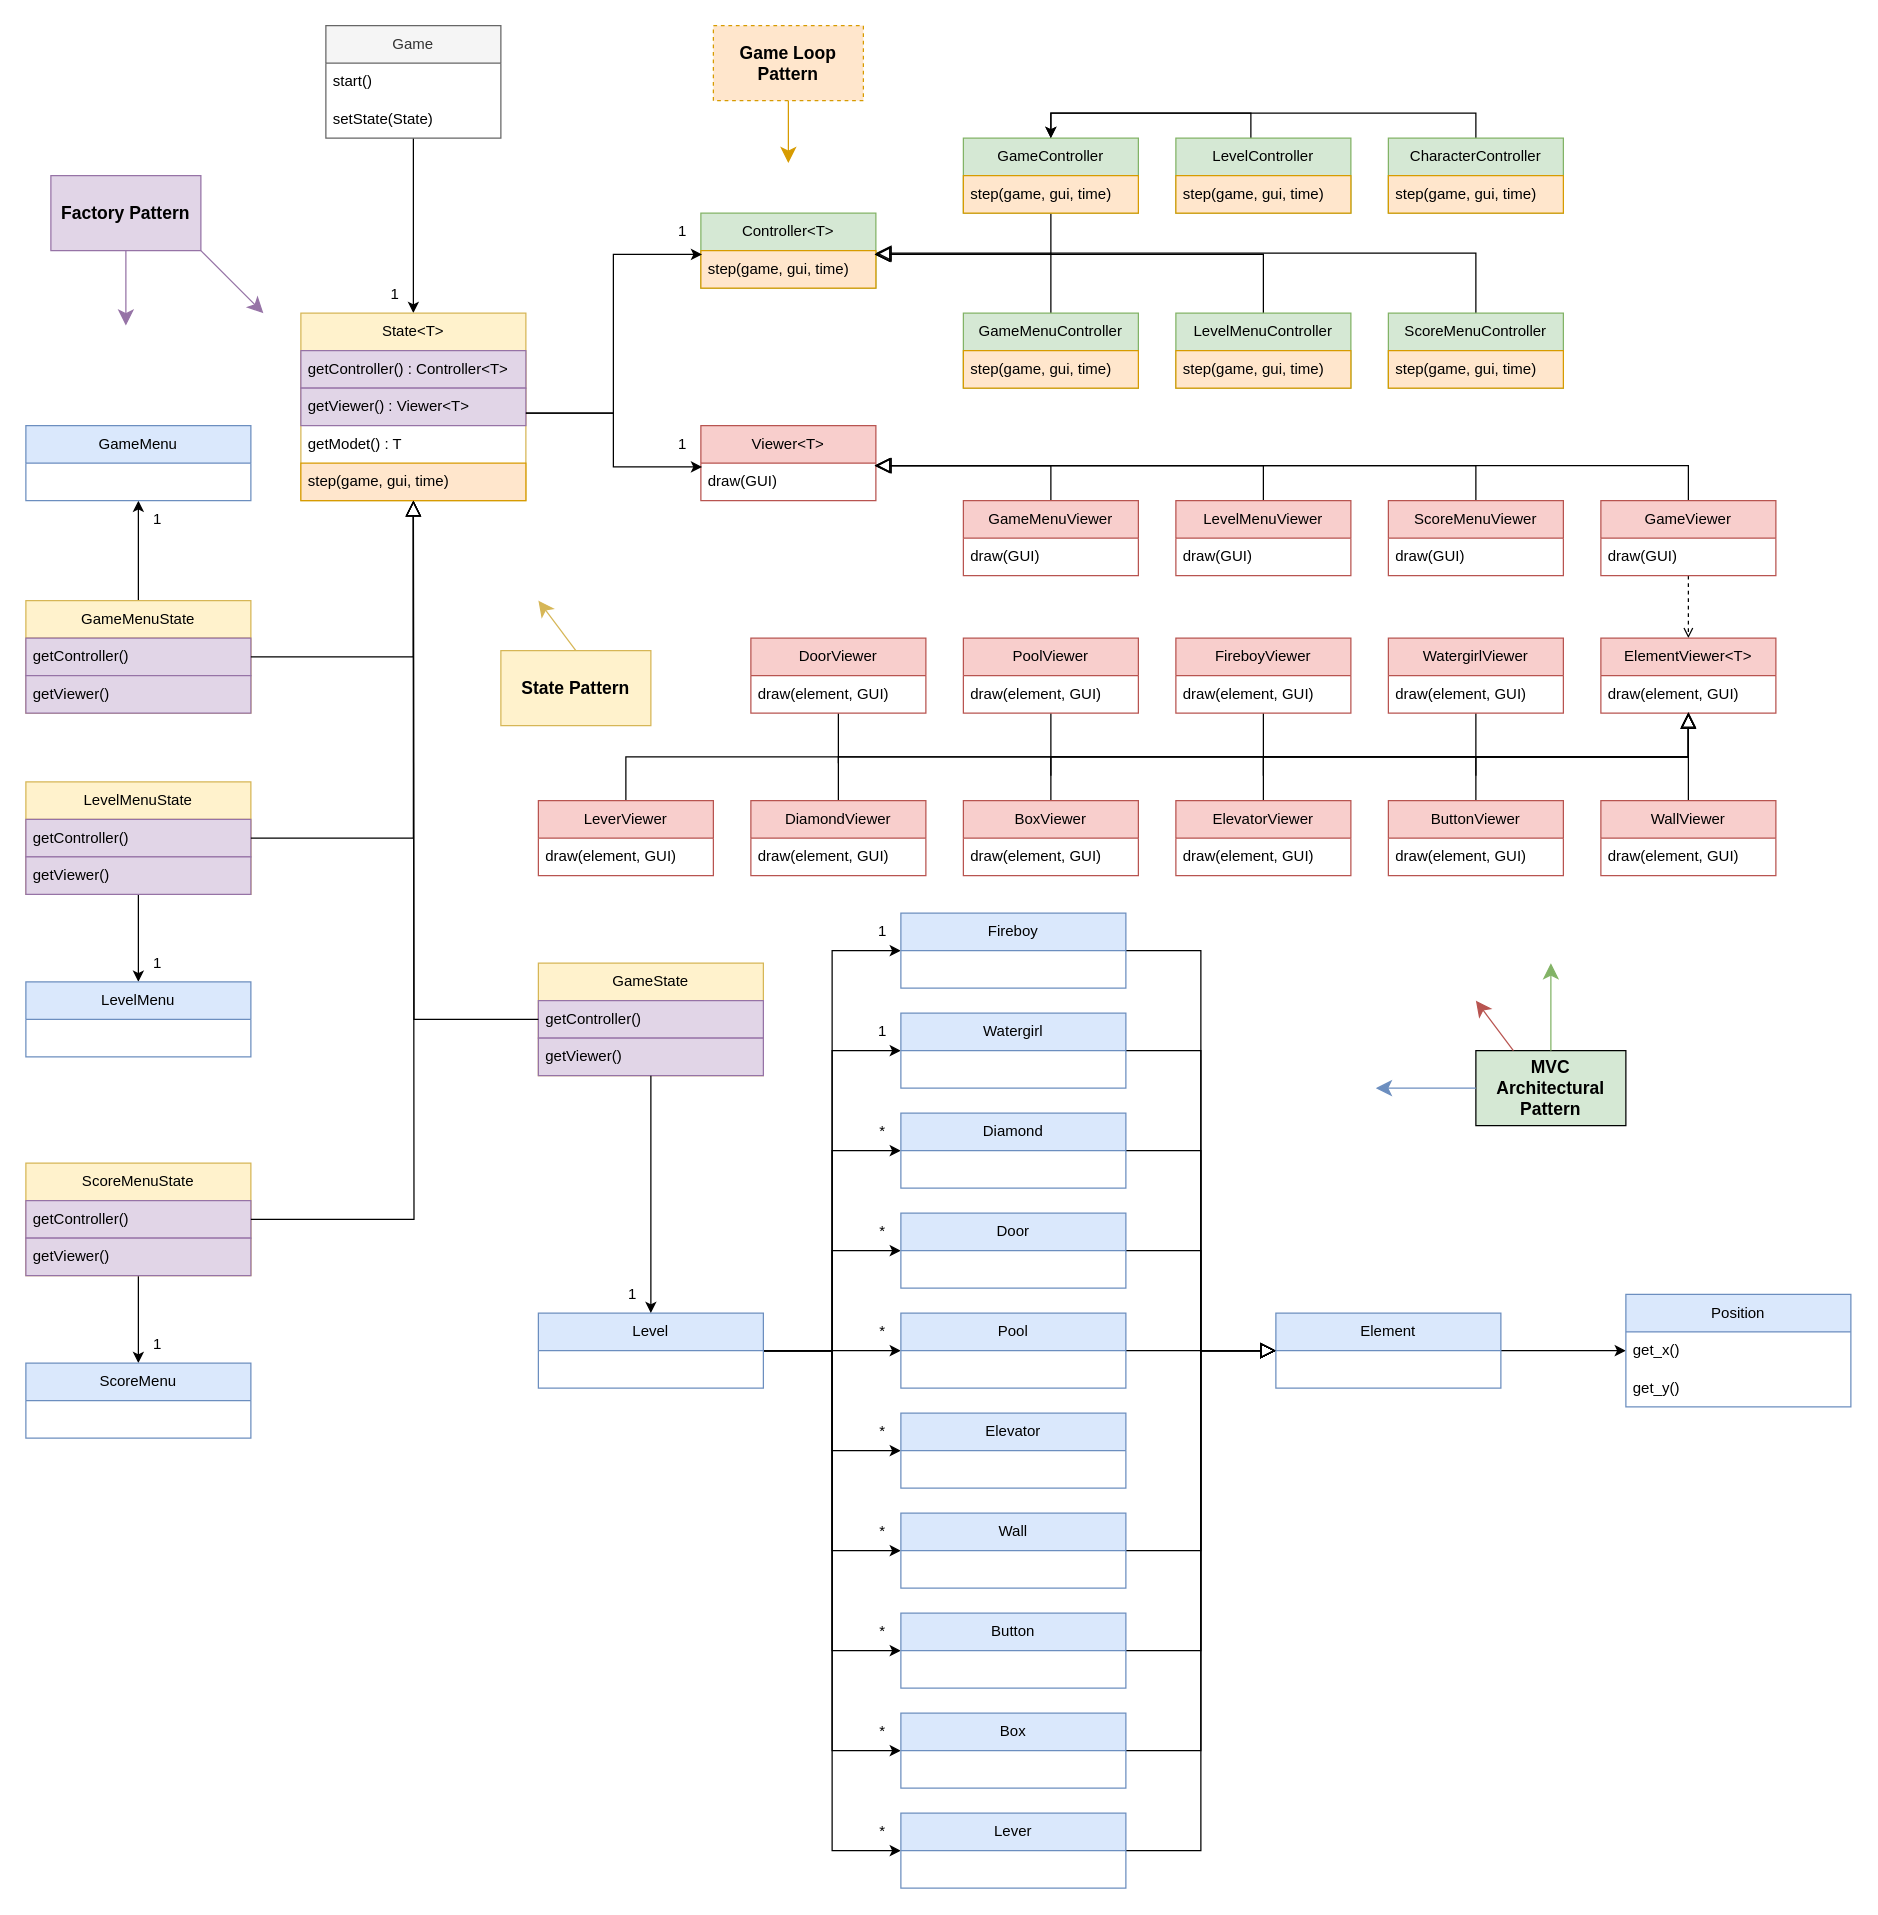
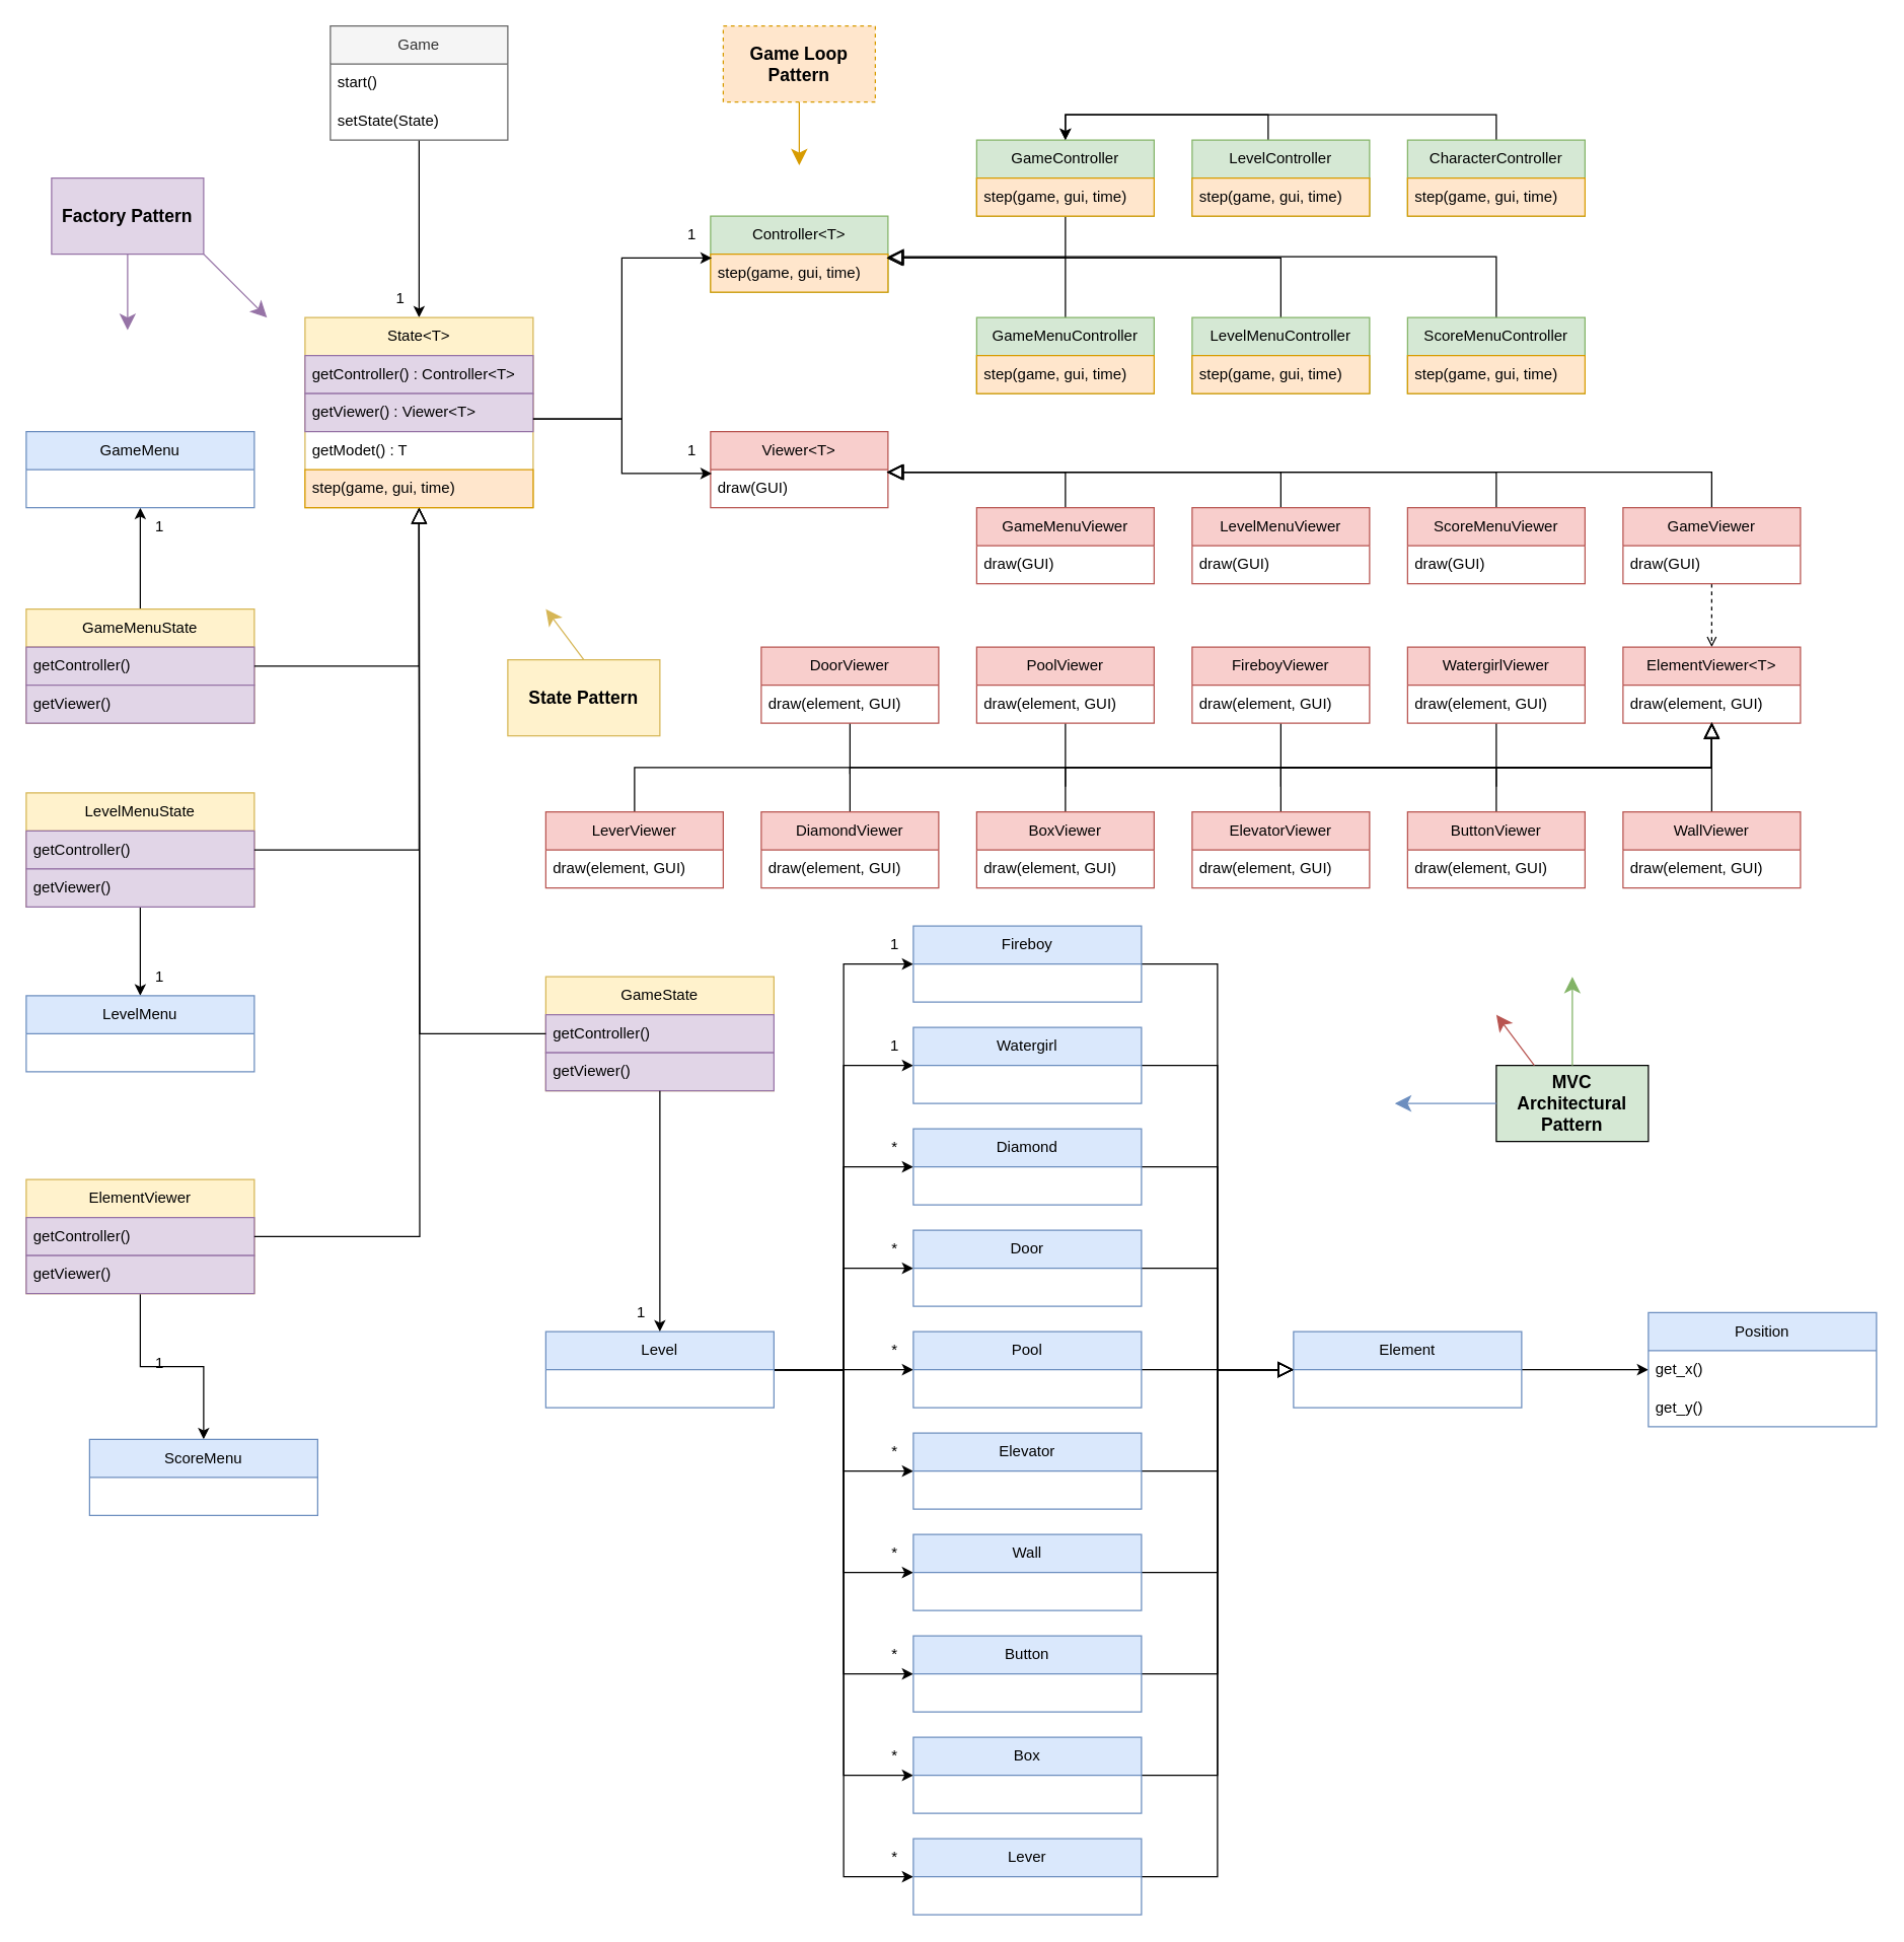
- <mxCell id="78" value="ScoreMenuState" style="swimlane;fontStyle=0;childLayout=stackLayout;horizontal=1;startSize=30;horizontalStack=0;resizeParent=1;resizeParentMax=0;resizeLast=0;collapsible=1;marginBottom=0;whiteSpace=wrap;html=1;fillColor=#fff2cc;strokeColor=#d6b656;" parent="1" vertex="1"><mxGeometry x="20" y="930" width="180" height="90" as="geometry" /></mxCell>
+ <mxCell id="78" value="ElementViewer" style="swimlane;fontStyle=0;childLayout=stackLayout;horizontal=1;startSize=30;horizontalStack=0;resizeParent=1;resizeParentMax=0;resizeLast=0;collapsible=1;marginBottom=0;whiteSpace=wrap;html=1;fillColor=#fff2cc;strokeColor=#d6b656;" parent="1" vertex="1"><mxGeometry x="20" y="930" width="180" height="90" as="geometry" /></mxCell>
- <mxCell id="96" value="ScoreMenu" style="swimlane;fontStyle=0;childLayout=stackLayout;horizontal=1;startSize=30;horizontalStack=0;resizeParent=1;resizeParentMax=0;resizeLast=0;collapsible=1;marginBottom=0;whiteSpace=wrap;html=1;fillColor=#dae8fc;strokeColor=#6c8ebf;" parent="1" vertex="1"><mxGeometry x="20" y="1090" width="180" height="60" as="geometry" /></mxCell>
+ <mxCell id="96" value="ScoreMenu" style="swimlane;fontStyle=0;childLayout=stackLayout;horizontal=1;startSize=30;horizontalStack=0;resizeParent=1;resizeParentMax=0;resizeLast=0;collapsible=1;marginBottom=0;whiteSpace=wrap;html=1;fillColor=#dae8fc;strokeColor=#6c8ebf;" parent="1" vertex="1"><mxGeometry x="70" y="1135" width="180" height="60" as="geometry" /></mxCell>
+ <mxCell id="117" style="edgeStyle=orthogonalEdgeStyle;rounded=0;orthogonalLoop=1;jettySize=auto;html=1;entryX=0;entryY=0.5;entryDx=0;entryDy=0;strokeWidth=1;fontSize=12;endArrow=block;endFill=0;endSize=10;" parent="1" source="118" target="146" edge="1"><mxGeometry relative="1" as="geometry" /></mxCell>
